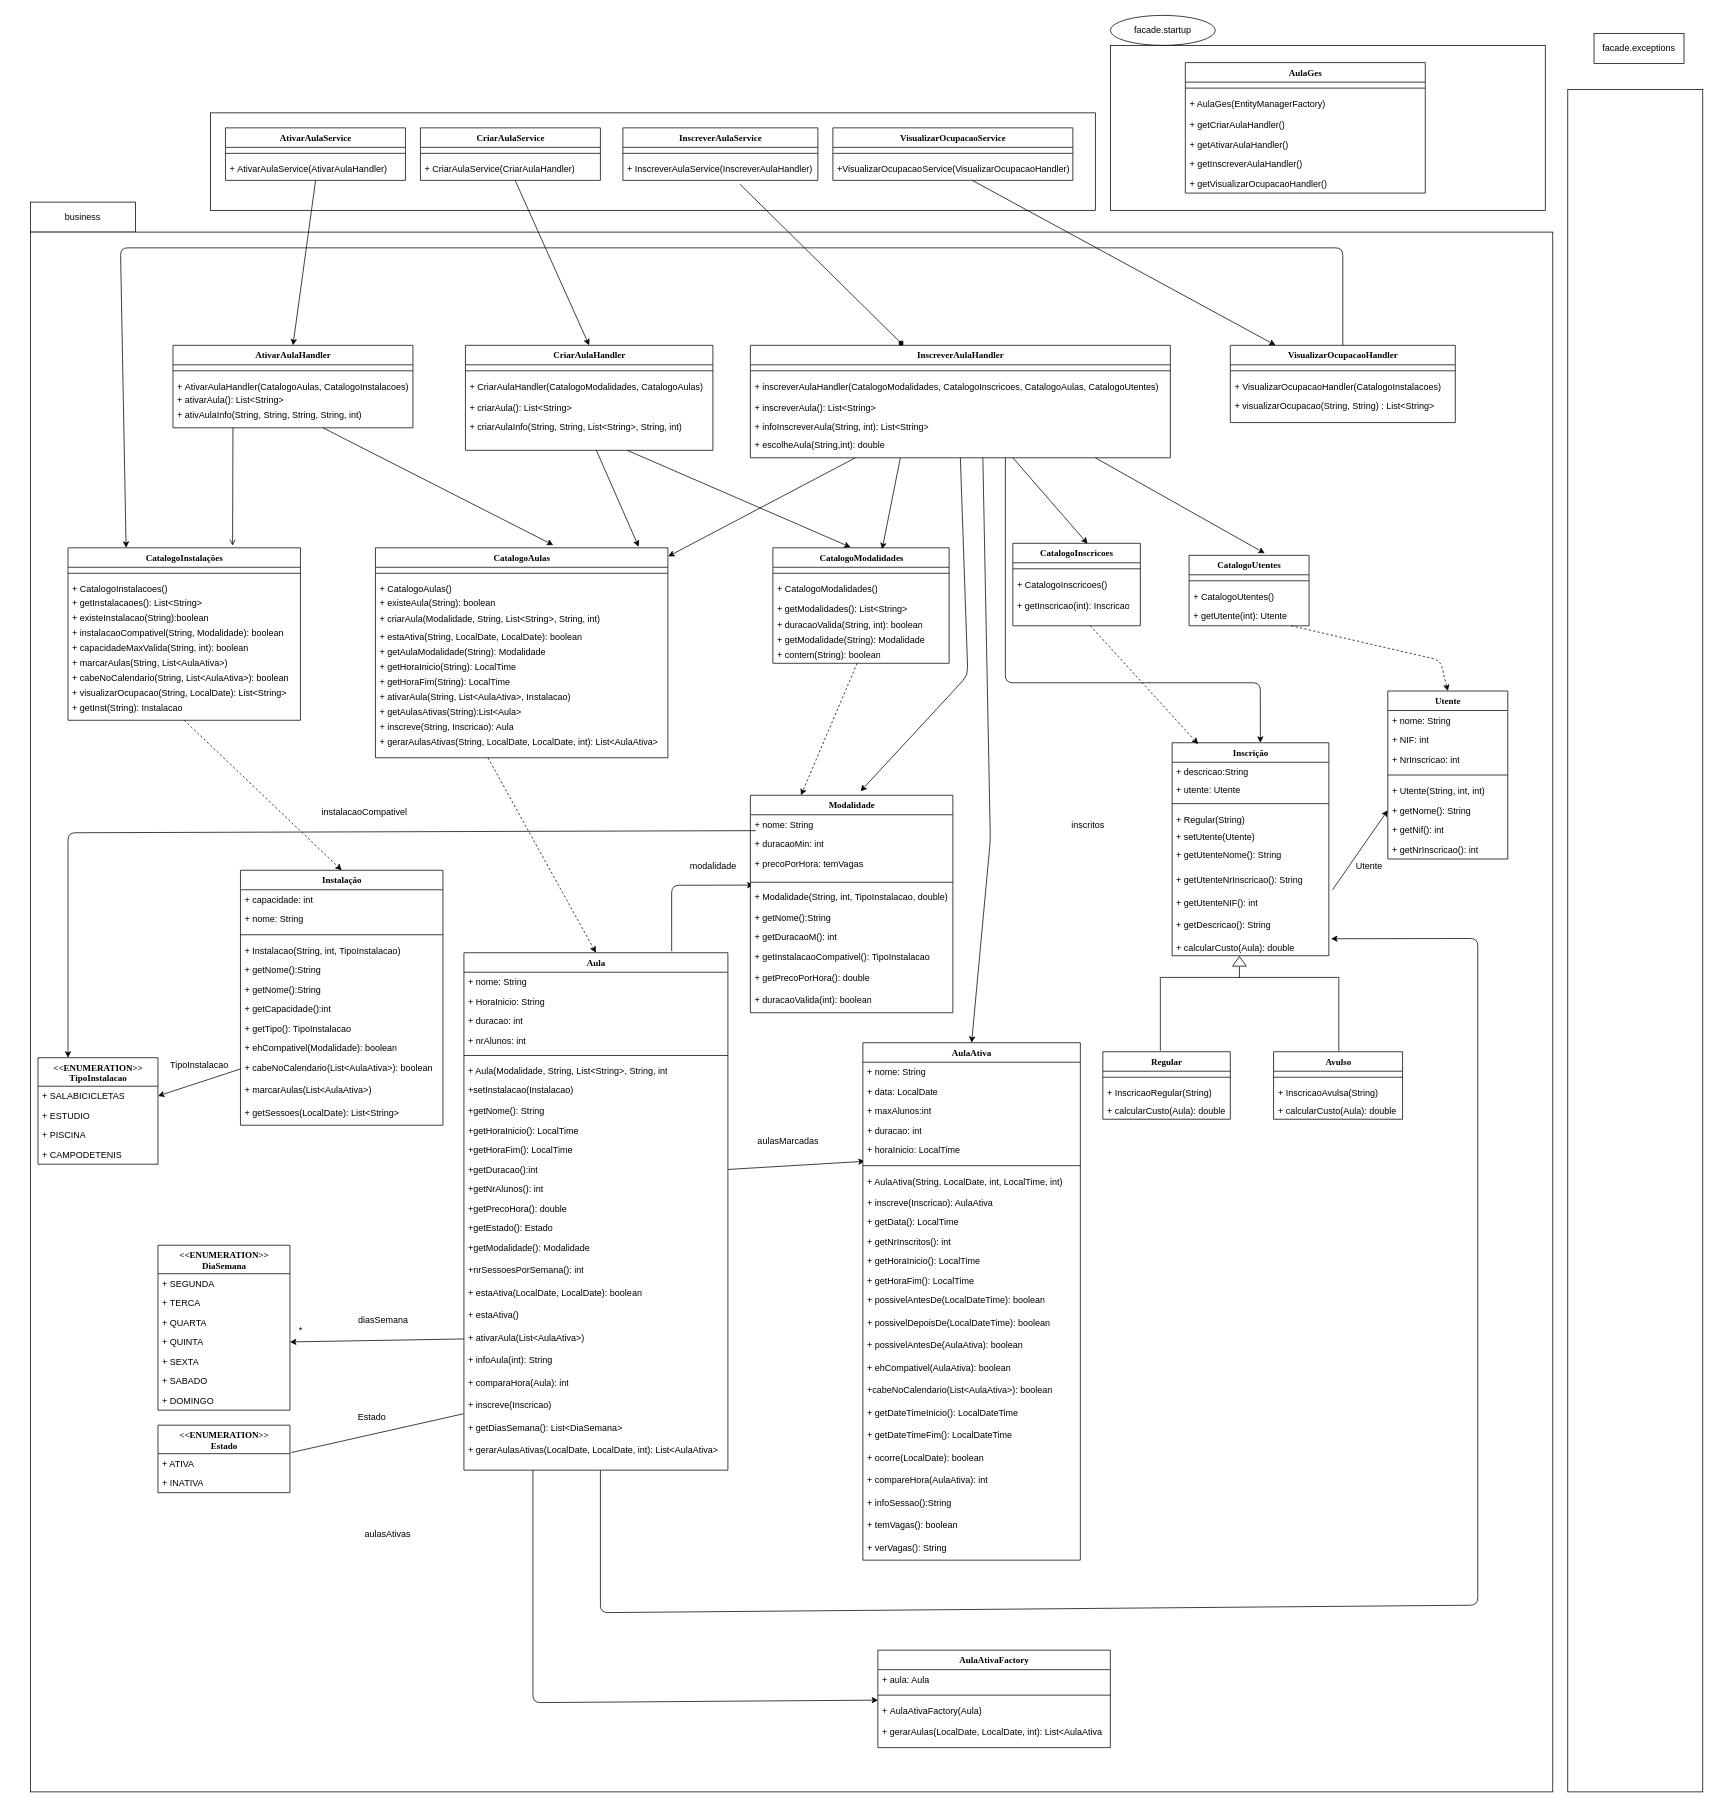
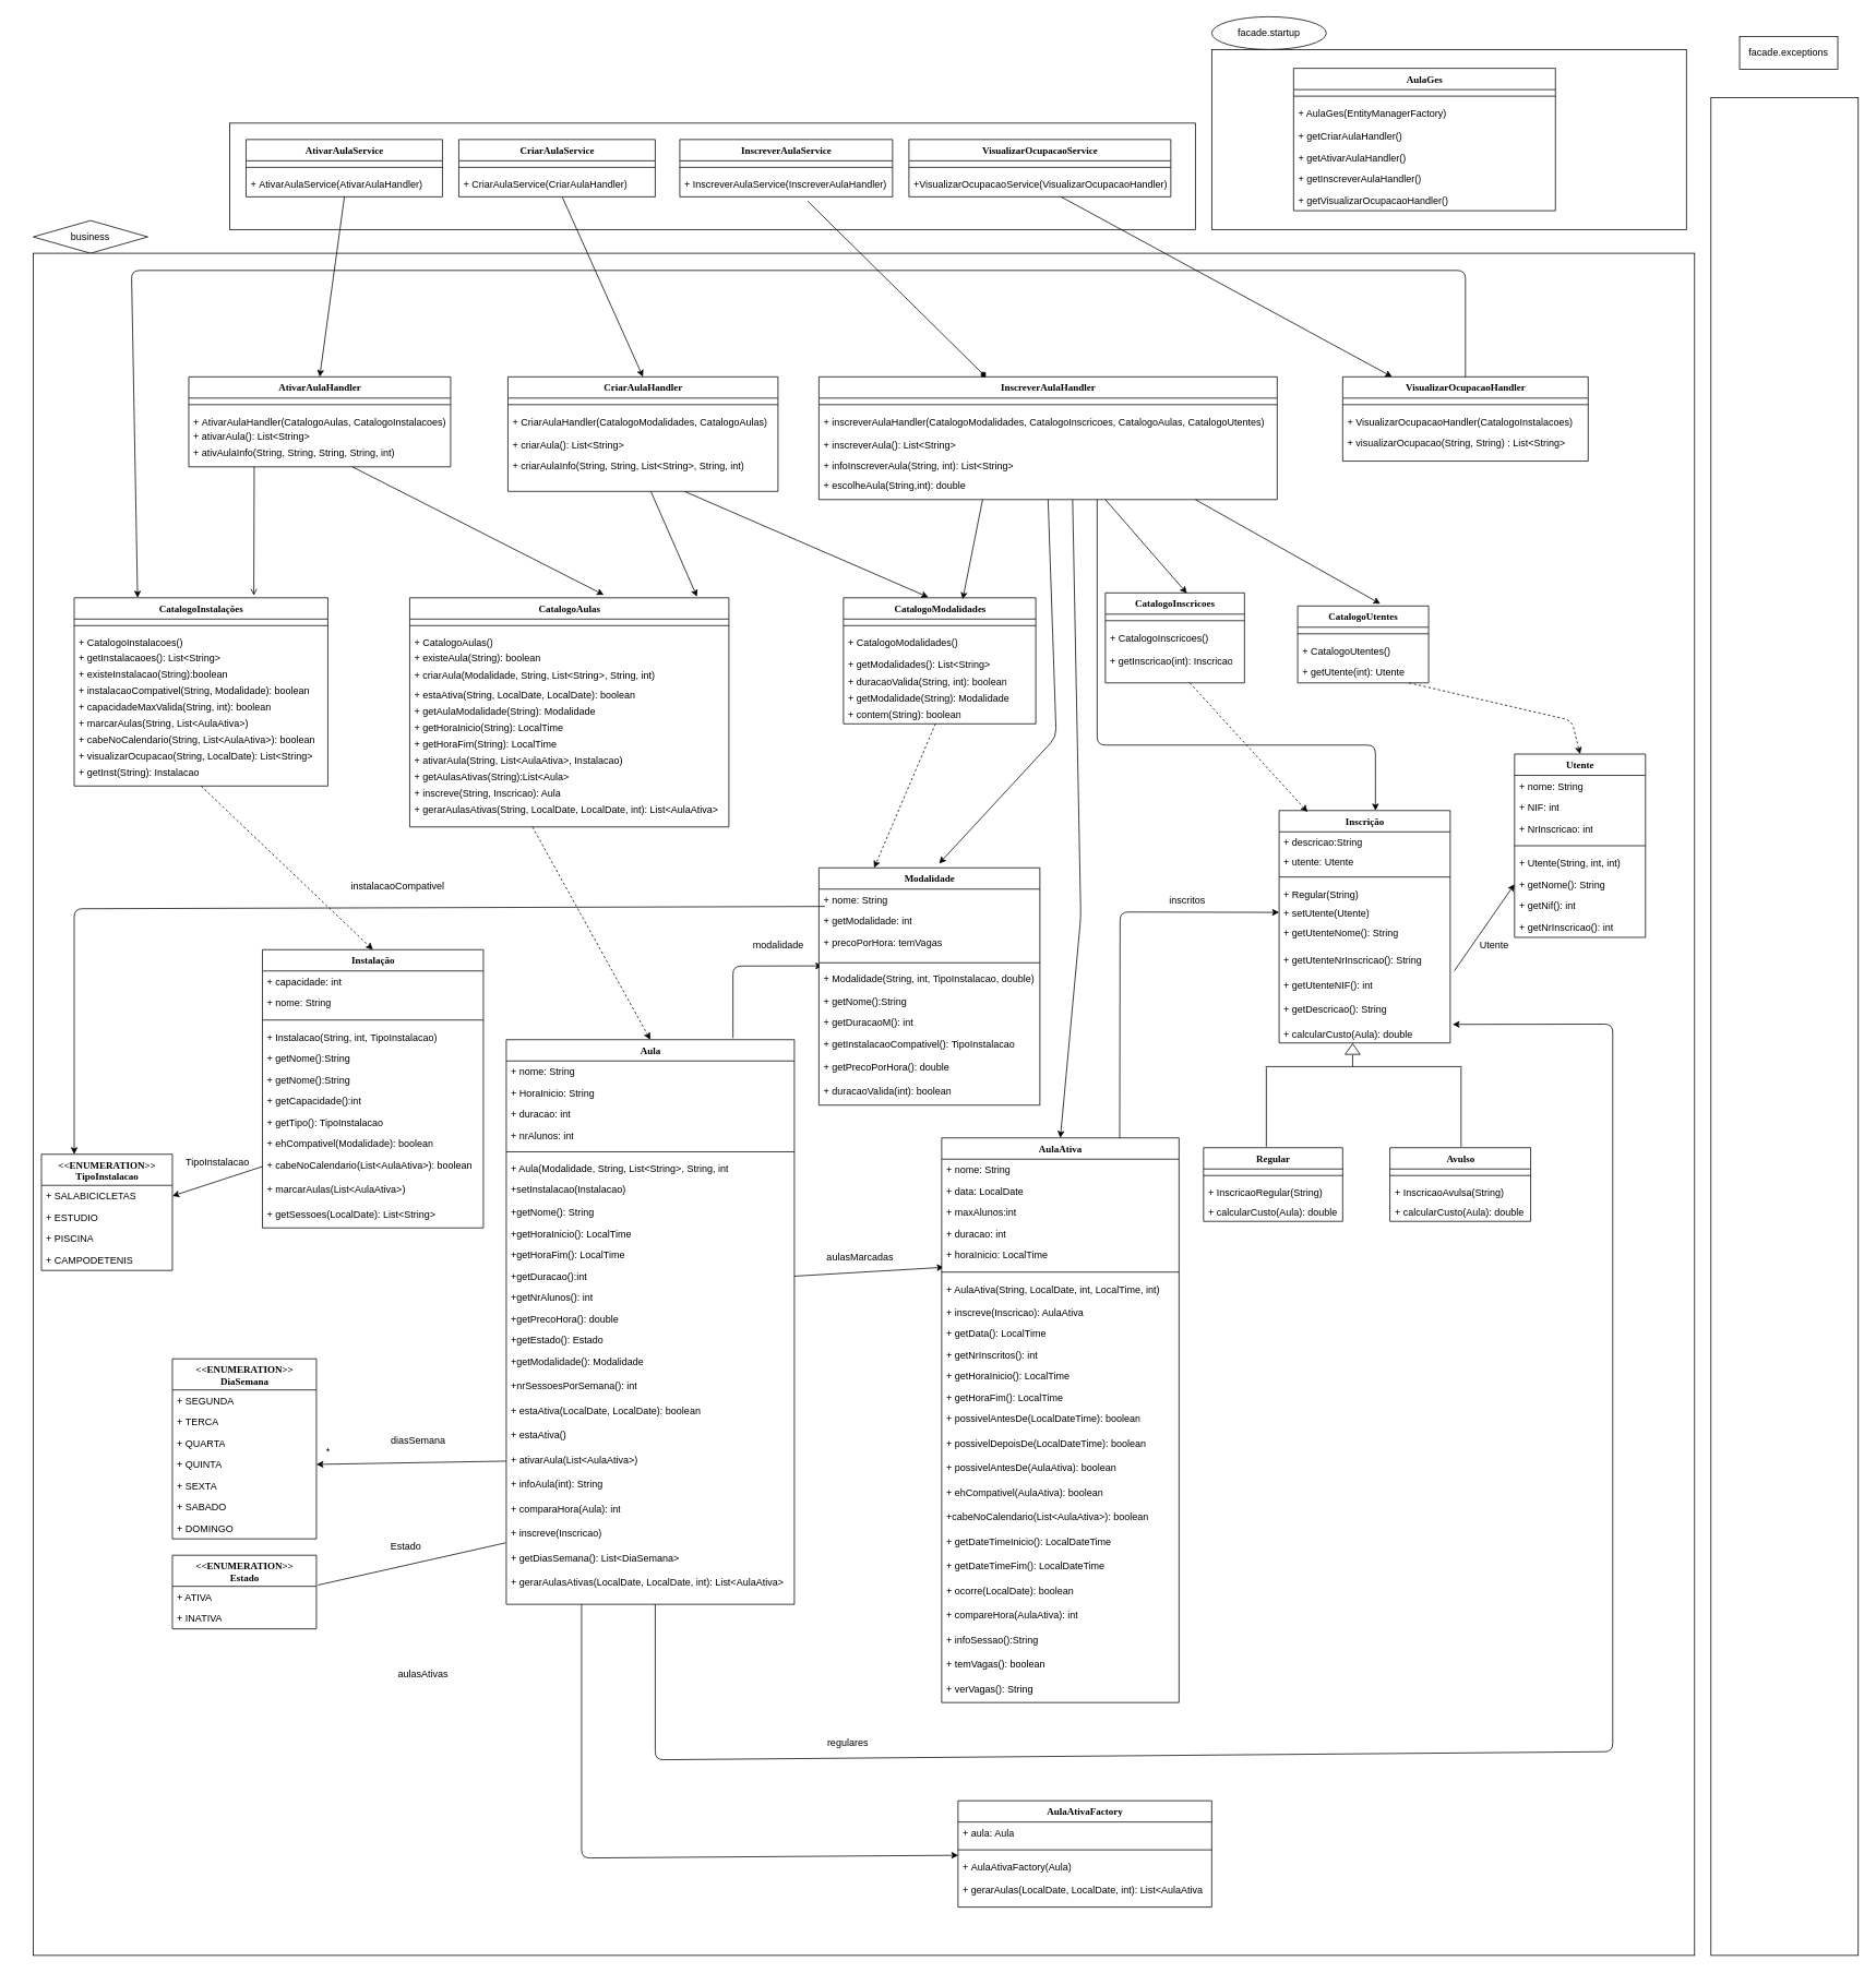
- <mxCell id="2" value="business" style="rounded=0;whiteSpace=wrap;html=1;" vertex="1" parent="1"><mxGeometry x="40" y="269" width="140" height="40" as="geometry" /></mxCell>
+ <mxCell id="2" value="business" style="rhombus;whiteSpace=wrap;html=1;" vertex="1" parent="1"><mxGeometry x="40" y="269" width="140" height="40" as="geometry" /></mxCell>
- <mxCell id="141" value="" style="endArrow=classic;html=1;entryX=1.001;entryY=0.041;entryDx=0;entryDy=0;entryPerimeter=0;exitX=0.25;exitY=1;exitDx=0;exitDy=0;" edge="1" parent="1" source="129" target="166"><mxGeometry width="50" height="50" relative="1" as="geometry"><mxPoint x="841.712" y="610" as="sourcePoint" /><mxPoint x="1073.635" y="719.23" as="targetPoint" /></mxGeometry></mxCell>
- <mxCell id="204" value="+ duracaoMin: int" style="text;html=1;strokeColor=none;fillColor=none;align=left;verticalAlign=top;spacingLeft=4;spacingRight=4;whiteSpace=wrap;overflow=hidden;rotatable=0;points=[[0,0.5],[1,0.5]];portConstraint=eastwest;" parent="202" vertex="1"><mxGeometry y="52" width="270" height="26" as="geometry" /></mxCell>
+ <mxCell id="204" value="+ getModalidade: int" style="text;html=1;strokeColor=none;fillColor=none;align=left;verticalAlign=top;spacingLeft=4;spacingRight=4;whiteSpace=wrap;overflow=hidden;rotatable=0;points=[[0,0.5],[1,0.5]];portConstraint=eastwest;" parent="202" vertex="1"><mxGeometry y="52" width="270" height="26" as="geometry" /></mxCell>
+ <mxCell id="253" value="" style="endArrow=classic;html=1;exitX=0.75;exitY=0;exitDx=0;exitDy=0;entryX=0;entryY=0.5;entryDx=0;entryDy=0;" edge="1" parent="1" source="228" target="81"><mxGeometry width="50" height="50" relative="1" as="geometry"><mxPoint x="1550" y="1620" as="sourcePoint" /><mxPoint x="1600" y="1570" as="targetPoint" /><Array as="points"><mxPoint x="1368" y="1114" /></Array></mxGeometry></mxCell>
- <mxCell id="219" value="aulasMarcadas" style="text;html=1;align=center;verticalAlign=middle;resizable=0;points=[];autosize=1;" vertex="1" parent="1"><mxGeometry x="1000" y="1511" width="100" height="20" as="geometry" /></mxCell>
+ <mxCell id="219" value="aulasMarcadas" style="text;html=1;align=center;verticalAlign=middle;resizable=0;points=[];autosize=1;" vertex="1" parent="1"><mxGeometry x="1000" y="1526" width="100" height="20" as="geometry" /></mxCell>
+ <mxCell id="221" value="regulares" style="text;html=1;align=center;verticalAlign=middle;resizable=0;points=[];autosize=1;" vertex="1" parent="1"><mxGeometry x="1000" y="2120" width="70" height="20" as="geometry" /></mxCell>
